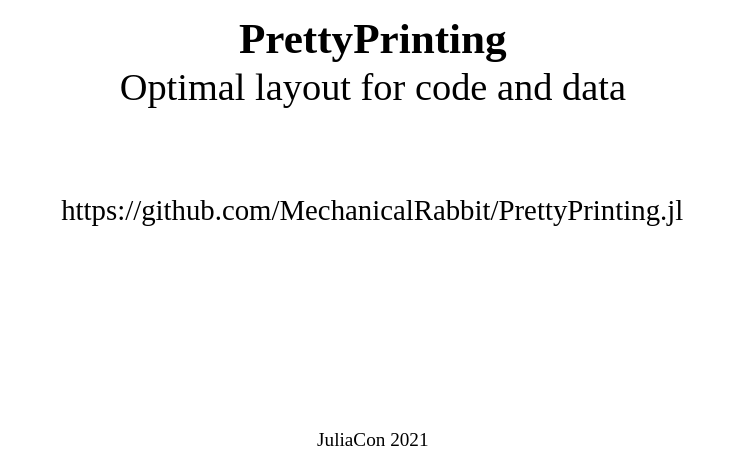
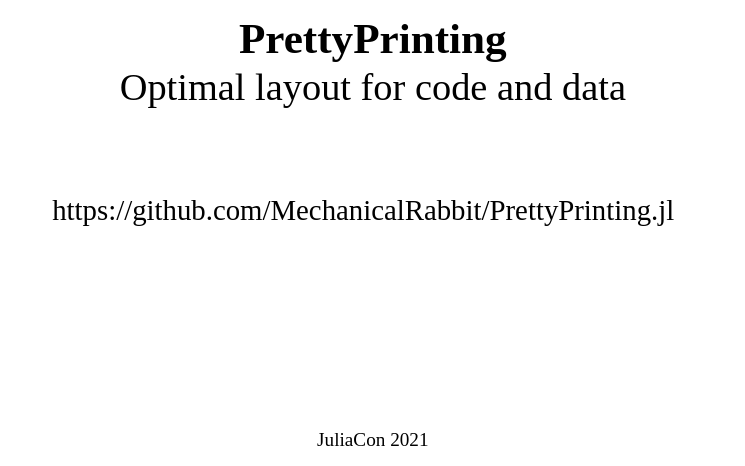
- <mxCell id="4" value="https://github.com/MechanicalRabbit/PrettyPrinting.jl" style="text;html=1;align=center;verticalAlign=middle;resizable=0;points=[];autosize=1;strokeColor=none;fontFamily=Ubuntu;fontSource=https%3A%2F%2Ffonts.googleapis.com%2Fcss%3Ffamily%3DUbuntu;fontSize=48;" vertex="1" parent="1"><mxGeometry x="20" y="320" width="1200" height="60" as="geometry" /></mxCell>
+ <mxCell id="4" value="https://github.com/MechanicalRabbit/PrettyPrinting.jl" style="text;html=1;align=center;verticalAlign=middle;resizable=0;points=[];autosize=1;strokeColor=none;fontFamily=Ubuntu;fontSource=https%3A%2F%2Ffonts.googleapis.com%2Fcss%3Ffamily%3DUbuntu;fontSize=48;" vertex="1" parent="1"><mxGeometry x="5" y="320" width="1200" height="60" as="geometry" /></mxCell>
